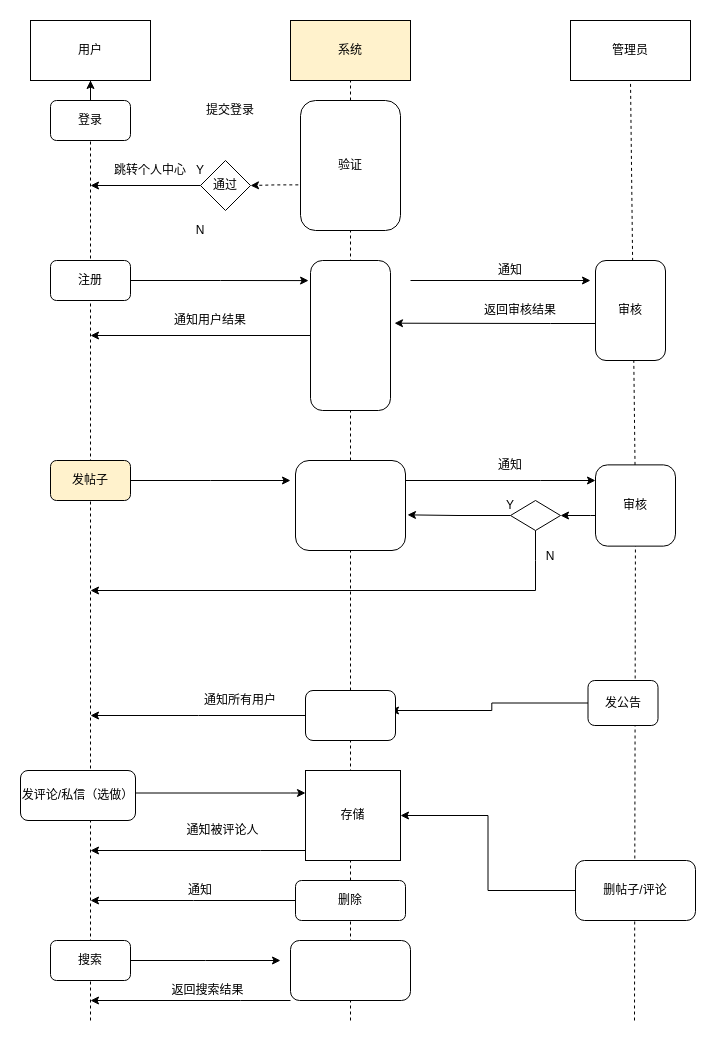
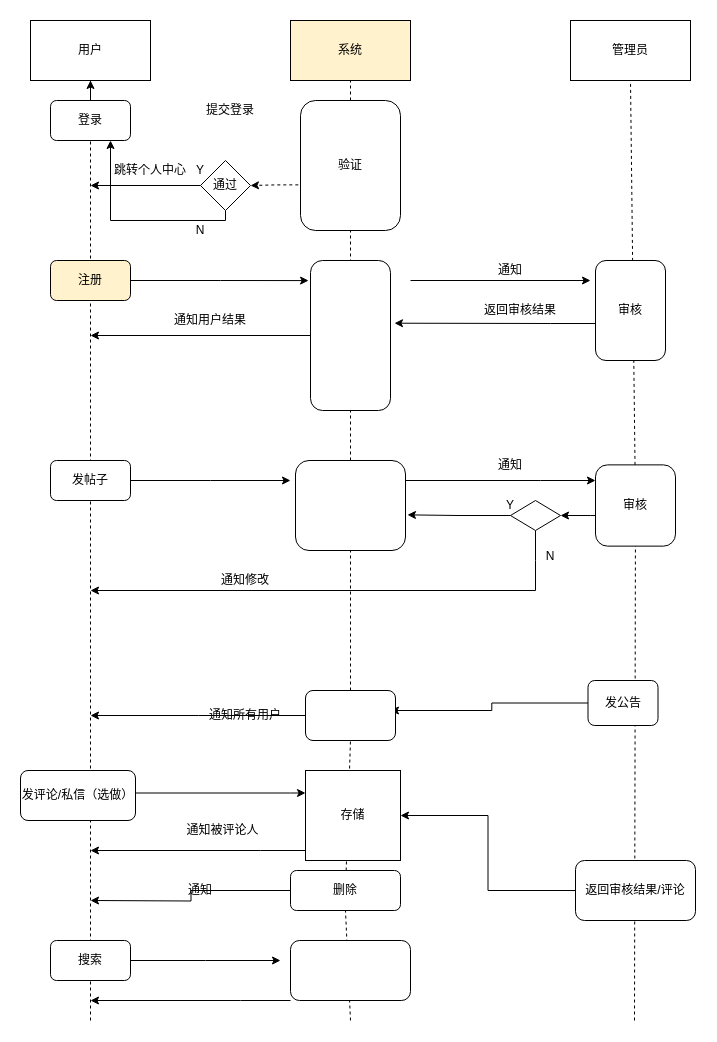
+ <mxCell id="15" style="edgeStyle=orthogonalEdgeStyle;rounded=0;orthogonalLoop=1;jettySize=auto;html=1;entryX=0.75;entryY=1;entryDx=0;entryDy=0;" edge="1" parent="1" source="16" target="9"><mxGeometry relative="1" as="geometry"><mxPoint x="90" y="220" as="targetPoint" /><Array as="points"><mxPoint x="225" y="220" /><mxPoint x="110" y="220" /></Array></mxGeometry></mxCell>
- <mxCell id="21" value="注册" style="rounded=1;whiteSpace=wrap;html=1;" vertex="1" parent="1"><mxGeometry x="50" y="260" width="80" height="40" as="geometry" /></mxCell>
+ <mxCell id="21" value="注册" style="rounded=1;whiteSpace=wrap;html=1;fillColor=#fff2cc;" vertex="1" parent="1"><mxGeometry x="50" y="260" width="80" height="40" as="geometry" /></mxCell>
- <mxCell id="31" value="发帖子" style="rounded=1;whiteSpace=wrap;html=1;fillColor=#fff2cc;" vertex="1" parent="1"><mxGeometry x="50" y="460" width="80" height="40" as="geometry" /></mxCell>
+ <mxCell id="31" value="发帖子" style="rounded=1;whiteSpace=wrap;html=1;" vertex="1" parent="1"><mxGeometry x="50" y="460" width="80" height="40" as="geometry" /></mxCell>
+ <mxCell id="43" value="通知修改" style="text;html=1;strokeColor=none;fillColor=none;align=center;verticalAlign=middle;whiteSpace=wrap;rounded=0;" vertex="1" parent="1"><mxGeometry x="210" y="570" width="70" height="20" as="geometry" /></mxCell>
- <mxCell id="50" value="通知所有用户" style="text;html=1;strokeColor=none;fillColor=none;align=center;verticalAlign=middle;whiteSpace=wrap;rounded=0;" vertex="1" parent="1"><mxGeometry x="200" y="690" width="80" height="20" as="geometry" /></mxCell>
+ <mxCell id="50" value="通知所有用户" style="text;html=1;strokeColor=none;fillColor=none;align=center;verticalAlign=middle;whiteSpace=wrap;rounded=0;" vertex="1" parent="1"><mxGeometry x="205" y="705" width="80" height="20" as="geometry" /></mxCell>
- <mxCell id="56" value="删帖子/评论" style="rounded=1;whiteSpace=wrap;html=1;" vertex="1" parent="1"><mxGeometry x="575" y="860" width="120" height="60" as="geometry" /></mxCell>
+ <mxCell id="56" value="返回审核结果/评论" style="rounded=1;whiteSpace=wrap;html=1;" vertex="1" parent="1"><mxGeometry x="575" y="860" width="120" height="60" as="geometry" /></mxCell>
- <mxCell id="58" value="删除" style="rounded=1;whiteSpace=wrap;html=1;" vertex="1" parent="1"><mxGeometry x="295" y="880" width="110" height="40" as="geometry" /></mxCell>
+ <mxCell id="58" value="删除" style="rounded=1;whiteSpace=wrap;html=1;" vertex="1" parent="1"><mxGeometry x="290" y="870" width="110" height="40" as="geometry" /></mxCell>
- <mxCell id="66" value="返回搜索结果" style="text;html=1;strokeColor=none;fillColor=none;align=center;verticalAlign=middle;whiteSpace=wrap;rounded=0;" vertex="1" parent="1"><mxGeometry x="170" y="980" width="75" height="20" as="geometry" /></mxCell>
